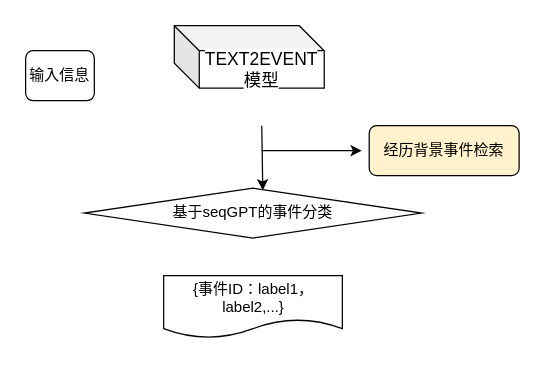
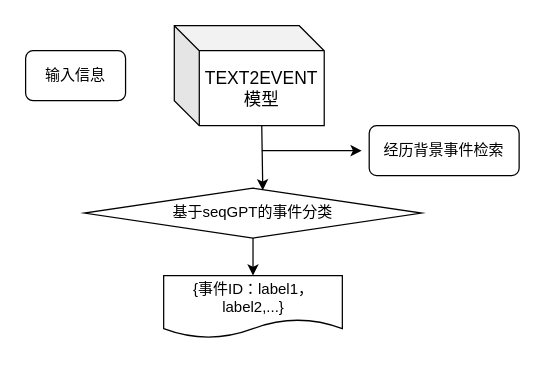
- <mxCell id="4" value="&lt;span style=&quot;font-size: 14px; text-align: left; background-color: rgb(255, 255, 255);&quot;&gt;TEXT2EVENT模型&lt;/span&gt;" style="shape=cube;whiteSpace=wrap;html=1;boundedLbl=1;backgroundOutline=1;darkOpacity=0.05;darkOpacity2=0.1;" vertex="1" parent="1"><mxGeometry x="139" y="20" width="120" height="50" as="geometry" /></mxCell>
+ <mxCell id="4" value="&lt;span style=&quot;font-size: 14px; text-align: left; background-color: rgb(255, 255, 255);&quot;&gt;TEXT2EVENT模型&lt;/span&gt;" style="shape=cube;whiteSpace=wrap;html=1;boundedLbl=1;backgroundOutline=1;darkOpacity=0.05;darkOpacity2=0.1;" vertex="1" parent="1"><mxGeometry x="139" y="20" width="120" height="80" as="geometry" /></mxCell>
- <mxCell id="2" value="输入信息" style="rounded=1;whiteSpace=wrap;html=1;fontSize=12;glass=0;strokeWidth=1;shadow=0;" parent="1" vertex="1"><mxGeometry x="20" y="40" width="55" height="40" as="geometry" /></mxCell>
+ <mxCell id="2" value="输入信息" style="rounded=1;whiteSpace=wrap;html=1;fontSize=12;glass=0;strokeWidth=1;shadow=0;" parent="1" vertex="1"><mxGeometry x="20" y="40" width="80" height="40" as="geometry" /></mxCell>
- <mxCell id="7" value="经历背景事件检索" style="rounded=1;whiteSpace=wrap;html=1;fillColor=#fff2cc;" vertex="1" parent="1"><mxGeometry x="295" y="100" width="120" height="40" as="geometry" /></mxCell>
+ <mxCell id="7" value="经历背景事件检索" style="rounded=1;whiteSpace=wrap;html=1;" vertex="1" parent="1"><mxGeometry x="295" y="100" width="120" height="40" as="geometry" /></mxCell>
+ <mxCell id="9" value="" style="endArrow=classic;html=1;rounded=0;entryX=0.5;entryY=0;entryDx=0;entryDy=0;exitX=0.5;exitY=1;exitDx=0;exitDy=0;" edge="1" parent="1" source="3" target="8"><mxGeometry width="50" height="50" relative="1" as="geometry"><mxPoint x="175" y="210" as="sourcePoint" /><mxPoint x="225" y="160" as="targetPoint" /></mxGeometry></mxCell>
